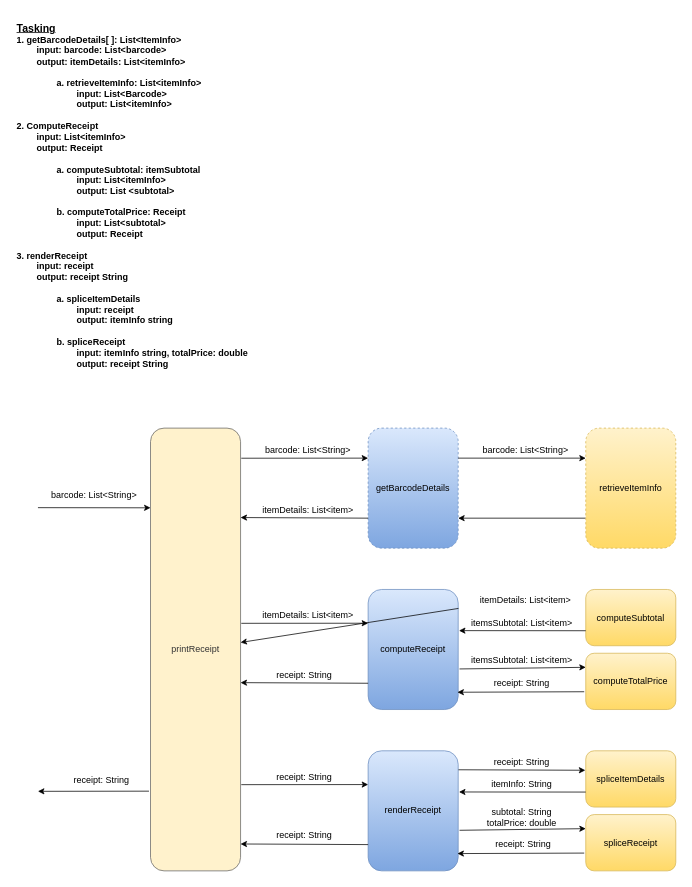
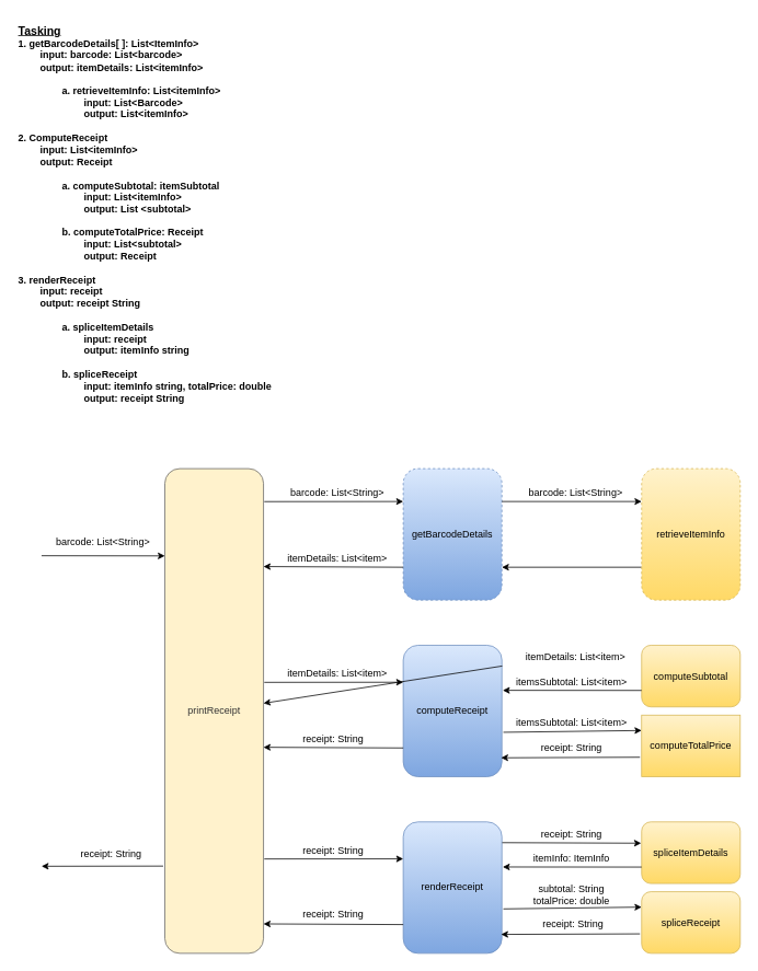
- <mxCell id="23" value="computeTotalPrice" style="rounded=1;whiteSpace=wrap;html=1;gradientColor=#ffd966;fillColor=#fff2cc;strokeColor=#d6b656;" vertex="1" parent="1"><mxGeometry x="780" y="870" width="120" height="75" as="geometry" /></mxCell>
+ <mxCell id="23" value="computeTotalPrice" style="whiteSpace=wrap;html=1;gradientColor=#ffd966;fillColor=#fff2cc;strokeColor=#d6b656;rounded=0;" vertex="1" parent="1"><mxGeometry x="780" y="870" width="120" height="75" as="geometry" /></mxCell>
- <mxCell id="39" value="itemInfo: String" style="text;html=1;strokeColor=none;fillColor=none;align=center;verticalAlign=middle;whiteSpace=wrap;rounded=0;" vertex="1" parent="1"><mxGeometry x="610" y="1035" width="170" height="20" as="geometry" /></mxCell>
+ <mxCell id="39" value="itemInfo: ItemInfo" style="text;html=1;strokeColor=none;fillColor=none;align=center;verticalAlign=middle;whiteSpace=wrap;rounded=0;" vertex="1" parent="1"><mxGeometry x="610" y="1035" width="170" height="20" as="geometry" /></mxCell>
